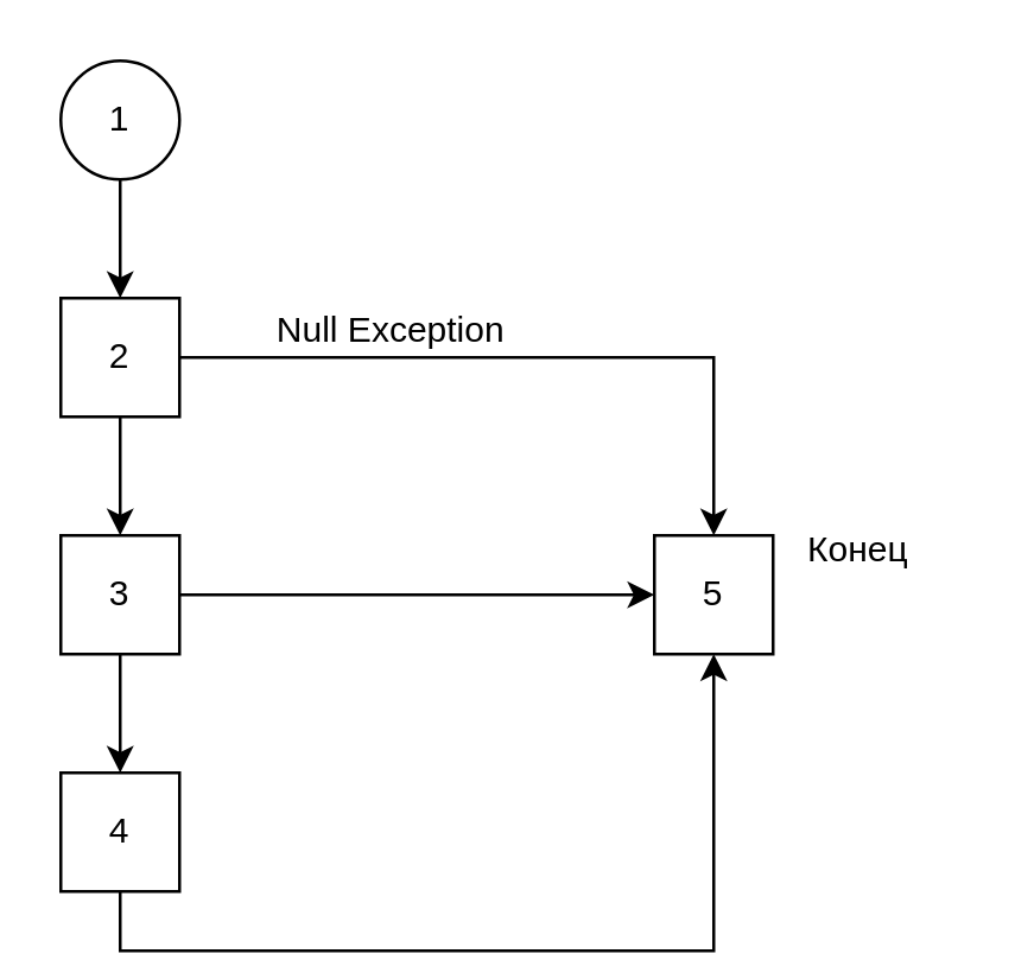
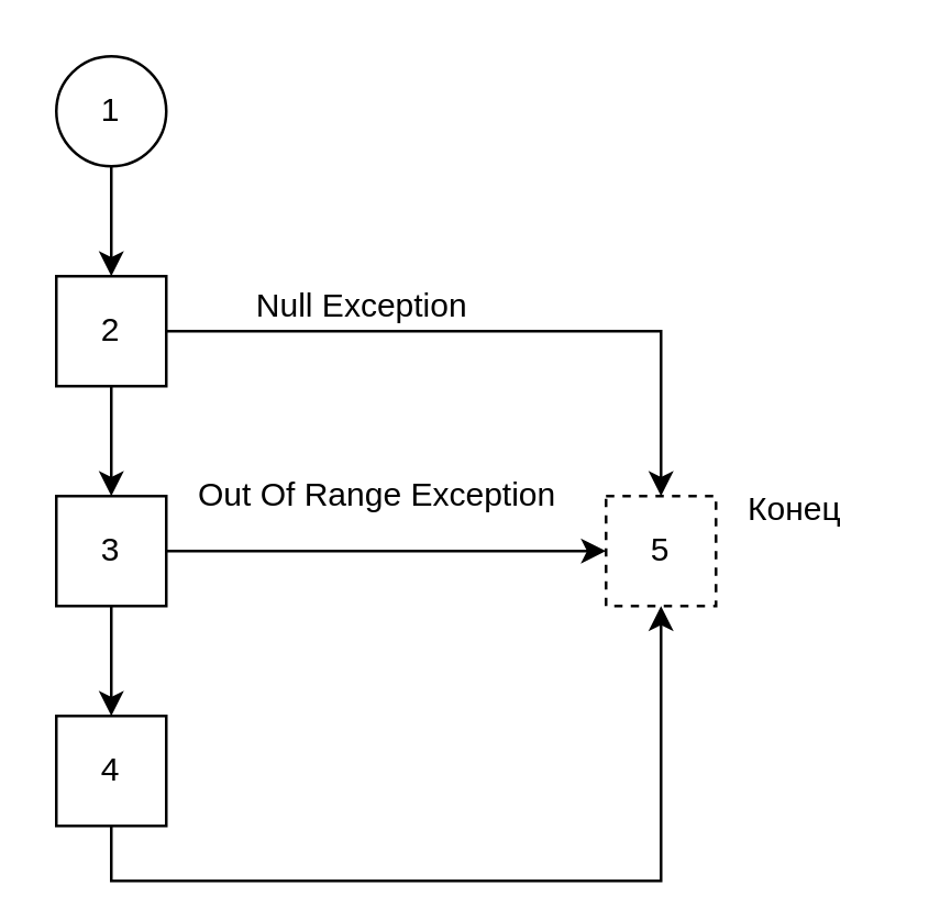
+ <mxCell id="14" value="Out Of Range Exception" style="text;html=1;resizable=0;points=[];autosize=1;align=left;verticalAlign=top;spacingTop=-4;" parent="1" vertex="1"><mxGeometry x="70" y="170" width="150" height="20" as="geometry" /></mxCell>
- <mxCell id="11" value="5" style="rounded=0;whiteSpace=wrap;html=1;" parent="1" vertex="1"><mxGeometry x="220" y="180" width="40" height="40" as="geometry" /></mxCell>
+ <mxCell id="11" value="5" style="rounded=0;whiteSpace=wrap;html=1;dashed=1;" parent="1" vertex="1"><mxGeometry x="220" y="180" width="40" height="40" as="geometry" /></mxCell>
